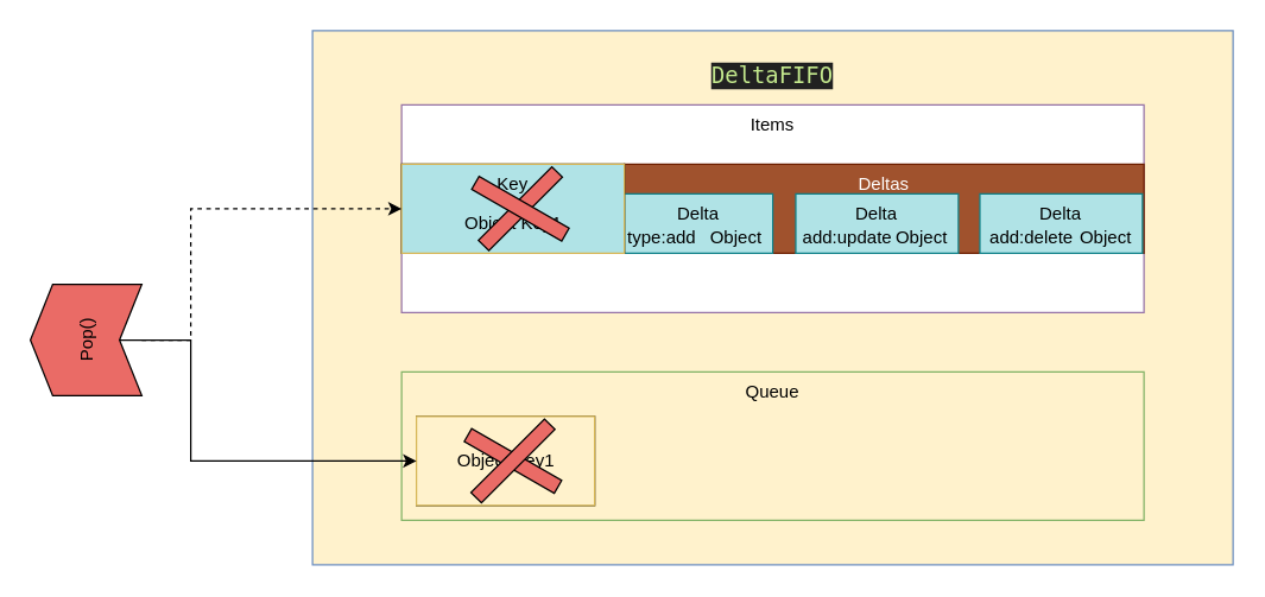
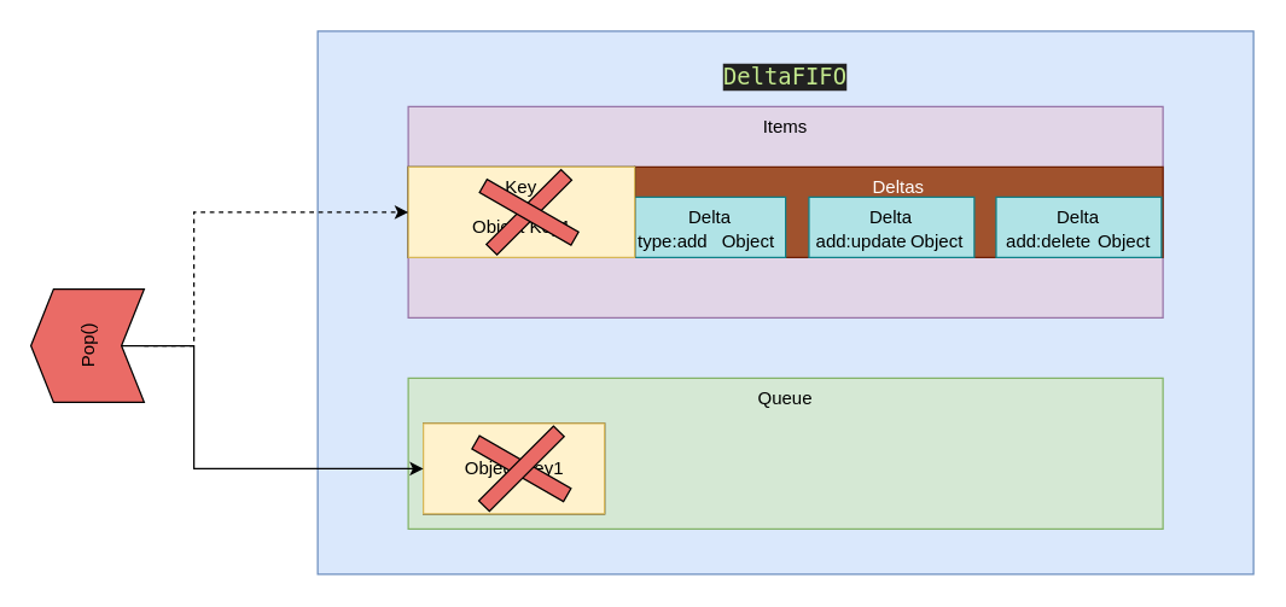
- <mxCell id="2" value="&lt;pre style=&quot;background-color: #212121 ; color: #eeffff ; font-family: &amp;#34;menlo&amp;#34; , monospace ; font-size: 11.3pt&quot;&gt;&lt;span style=&quot;color: #c3e88d&quot;&gt;DeltaFIFO&lt;/span&gt;&lt;/pre&gt;" style="whiteSpace=wrap;html=1;verticalAlign=top;fillColor=#fff2cc;strokeColor=#6c8ebf;" vertex="1" parent="1"><mxGeometry x="210" y="20" width="620" height="360" as="geometry" /></mxCell>
+ <mxCell id="2" value="&lt;pre style=&quot;background-color: #212121 ; color: #eeffff ; font-family: &amp;#34;menlo&amp;#34; , monospace ; font-size: 11.3pt&quot;&gt;&lt;span style=&quot;color: #c3e88d&quot;&gt;DeltaFIFO&lt;/span&gt;&lt;/pre&gt;" style="whiteSpace=wrap;html=1;verticalAlign=top;fillColor=#dae8fc;strokeColor=#6c8ebf;" vertex="1" parent="1"><mxGeometry x="210" y="20" width="620" height="360" as="geometry" /></mxCell>
- <mxCell id="3" value="Items" style="whiteSpace=wrap;html=1;verticalAlign=top;fillColor=#ffffff;strokeColor=#9673a6;" vertex="1" parent="1"><mxGeometry x="270" y="70" width="500" height="140" as="geometry" /></mxCell>
+ <mxCell id="3" value="Items" style="whiteSpace=wrap;html=1;verticalAlign=top;fillColor=#e1d5e7;strokeColor=#9673a6;" vertex="1" parent="1"><mxGeometry x="270" y="70" width="500" height="140" as="geometry" /></mxCell>
- <mxCell id="24" value="Key" style="whiteSpace=wrap;html=1;verticalAlign=top;fillColor=#b0e3e6;strokeColor=#d6b656;" vertex="1" parent="23"><mxGeometry width="150" height="60" as="geometry" /></mxCell>
+ <mxCell id="24" value="Key" style="whiteSpace=wrap;html=1;verticalAlign=top;fillColor=#fff2cc;strokeColor=#d6b656;" vertex="1" parent="23"><mxGeometry width="150" height="60" as="geometry" /></mxCell>
- <mxCell id="17" value="Queue" style="whiteSpace=wrap;html=1;verticalAlign=top;fillColor=#fff2cc;strokeColor=#82b366;" vertex="1" parent="1"><mxGeometry x="270" y="250" width="500" height="100" as="geometry" /></mxCell>
+ <mxCell id="17" value="Queue" style="whiteSpace=wrap;html=1;verticalAlign=top;fillColor=#d5e8d4;strokeColor=#82b366;" vertex="1" parent="1"><mxGeometry x="270" y="250" width="500" height="100" as="geometry" /></mxCell>
